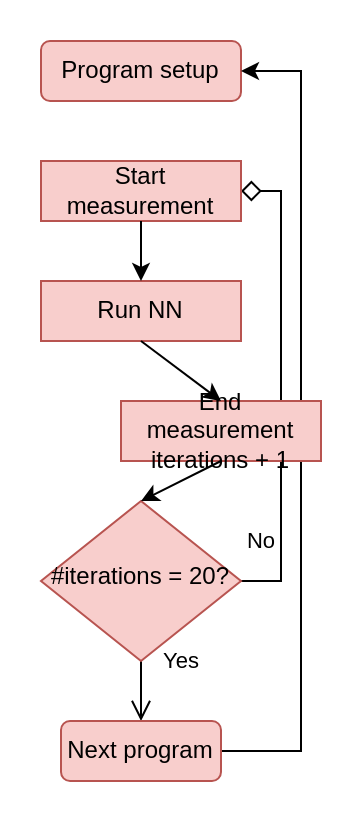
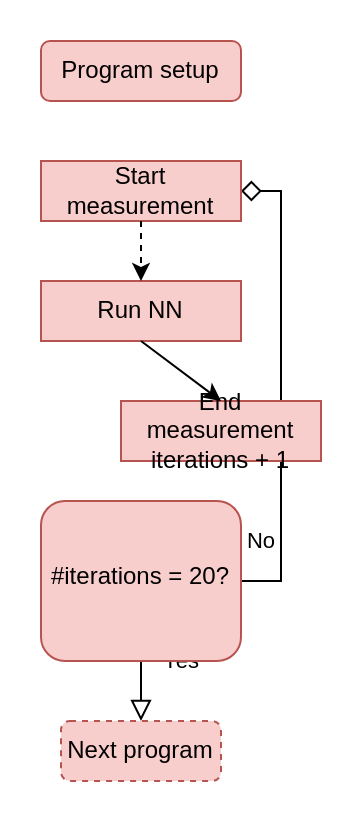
- <mxCell id="6" style="edgeStyle=orthogonalEdgeStyle;rounded=0;orthogonalLoop=1;jettySize=auto;html=1;entryX=1;entryY=0.5;entryDx=0;entryDy=0;" edge="1" parent="1" source="7" target="2"><mxGeometry relative="1" as="geometry"><mxPoint x="150" y="20" as="targetPoint" /><Array as="points"><mxPoint x="150" y="375" /><mxPoint x="150" y="35" /></Array></mxGeometry></mxCell>
- <mxCell id="10" value="" style="endArrow=classic;html=1;exitX=0.5;exitY=1;exitDx=0;exitDy=0;entryX=0.5;entryY=0;entryDx=0;entryDy=0;" edge="1" parent="1" source="8" target="9"><mxGeometry width="50" height="50" relative="1" as="geometry"><mxPoint x="80" y="340" as="sourcePoint" /><mxPoint x="130" y="290" as="targetPoint" /></mxGeometry></mxCell>
+ <mxCell id="10" value="" style="endArrow=classic;html=1;exitX=0.5;exitY=1;exitDx=0;exitDy=0;entryX=0.5;entryY=0;entryDx=0;entryDy=0;dashed=1;" edge="1" parent="1" source="8" target="9"><mxGeometry width="50" height="50" relative="1" as="geometry"><mxPoint x="80" y="340" as="sourcePoint" /><mxPoint x="130" y="290" as="targetPoint" /></mxGeometry></mxCell>
- <mxCell id="13" value="" style="endArrow=classic;html=1;entryX=0.5;entryY=0;entryDx=0;entryDy=0;exitX=0.5;exitY=1;exitDx=0;exitDy=0;" edge="1" parent="1" source="11" target="5"><mxGeometry width="50" height="50" relative="1" as="geometry"><mxPoint x="80" y="180" as="sourcePoint" /><mxPoint x="80" y="210" as="targetPoint" /></mxGeometry></mxCell>
- <mxCell id="5" value="#iterations = 20?" style="rhombus;whiteSpace=wrap;html=1;shadow=0;fontFamily=Helvetica;fontSize=12;align=center;strokeWidth=1;spacing=6;spacingTop=-4;fillColor=#f8cecc;strokeColor=#b85450;" parent="1" vertex="1"><mxGeometry x="20" y="250" width="100" height="80" as="geometry" /></mxCell>
+ <mxCell id="5" value="#iterations = 20?" style="whiteSpace=wrap;html=1;shadow=0;fontFamily=Helvetica;fontSize=12;align=center;strokeWidth=1;spacing=6;spacingTop=-4;fillColor=#f8cecc;strokeColor=#b85450;rounded=1;" parent="1" vertex="1"><mxGeometry x="20" y="250" width="100" height="80" as="geometry" /></mxCell>
- <mxCell id="3" value="Yes" style="rounded=0;html=1;jettySize=auto;orthogonalLoop=1;fontSize=11;endArrow=open;endFill=0;endSize=8;strokeWidth=1;shadow=0;labelBackgroundColor=none;edgeStyle=orthogonalEdgeStyle;exitX=0.5;exitY=1;exitDx=0;exitDy=0;entryX=0.5;entryY=0;entryDx=0;entryDy=0;" parent="1" source="5" target="7" edge="1"><mxGeometry x="-1" y="20" relative="1" as="geometry"><mxPoint as="offset" /><mxPoint x="-80" y="670" as="sourcePoint" /></mxGeometry></mxCell>
+ <mxCell id="3" value="Yes" style="rounded=0;html=1;jettySize=auto;orthogonalLoop=1;fontSize=11;endArrow=block;endFill=0;endSize=8;strokeWidth=1;shadow=0;labelBackgroundColor=none;edgeStyle=orthogonalEdgeStyle;exitX=0.5;exitY=1;exitDx=0;exitDy=0;entryX=0.5;entryY=0;entryDx=0;entryDy=0;" parent="1" source="5" target="7" edge="1"><mxGeometry x="-1" y="20" relative="1" as="geometry"><mxPoint as="offset" /><mxPoint x="-80" y="670" as="sourcePoint" /></mxGeometry></mxCell>
- <mxCell id="7" value="Next program" style="rounded=1;whiteSpace=wrap;html=1;fontSize=12;glass=0;strokeWidth=1;shadow=0;fillColor=#f8cecc;strokeColor=#b85450;" parent="1" vertex="1"><mxGeometry x="30" y="360" width="80" height="30" as="geometry" /></mxCell>
+ <mxCell id="7" value="Next program" style="rounded=1;whiteSpace=wrap;html=1;fontSize=12;glass=0;strokeWidth=1;shadow=0;fillColor=#f8cecc;strokeColor=#b85450;dashed=1;" parent="1" vertex="1"><mxGeometry x="30" y="360" width="80" height="30" as="geometry" /></mxCell>
